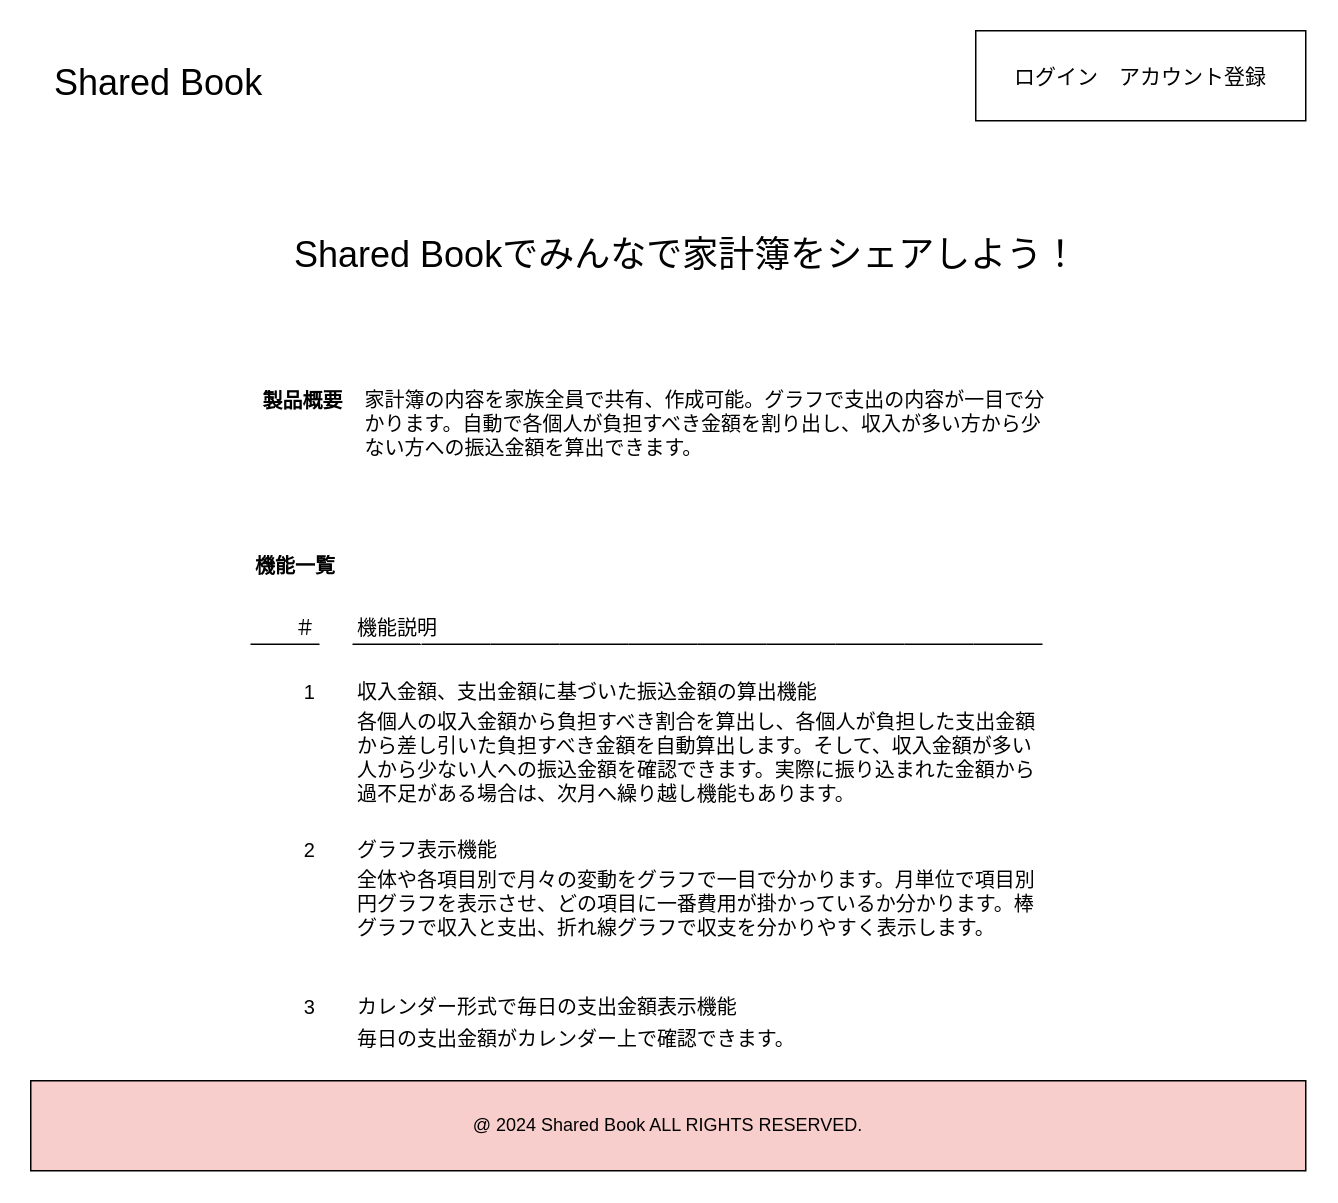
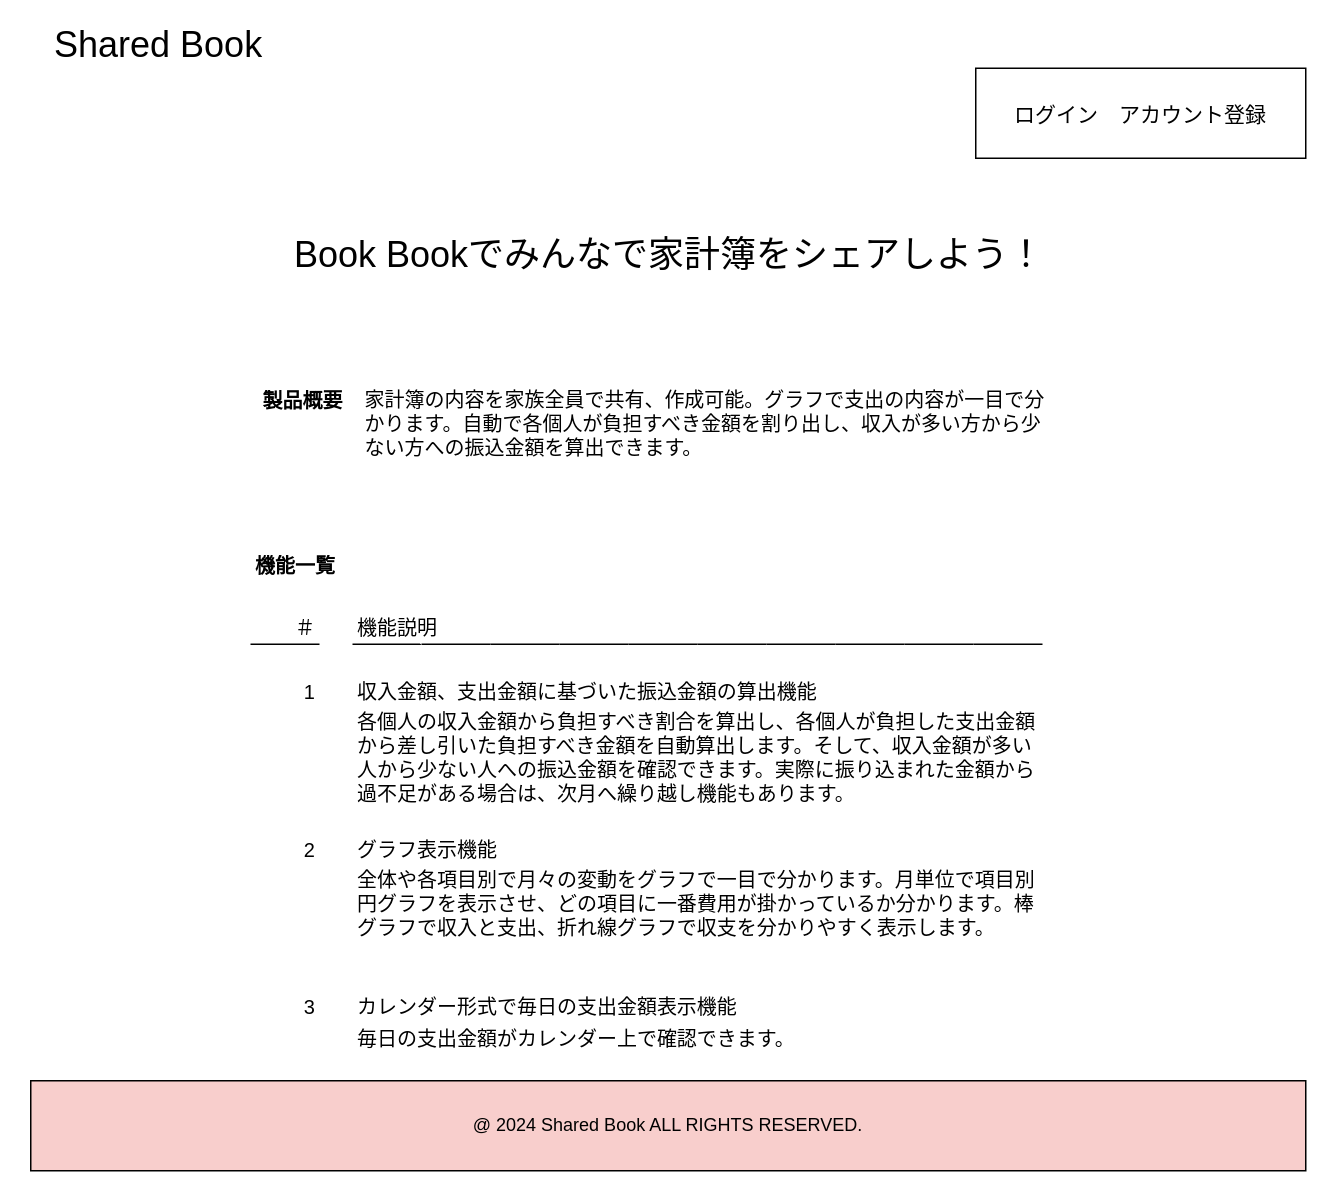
- <mxCell id="3" value="&lt;font style=&quot;font-size: 14px;&quot;&gt;ログイン　アカウント登録&lt;/font&gt;" style="rounded=0;whiteSpace=wrap;html=1;fontSize=18;" parent="1" vertex="1"><mxGeometry x="650" width="220" height="60" as="geometry" y="20" /></mxCell>
+ <mxCell id="3" value="&lt;font style=&quot;font-size: 14px;&quot;&gt;ログイン　アカウント登録&lt;/font&gt;" style="rounded=0;whiteSpace=wrap;html=1;fontSize=18;" parent="1" vertex="1"><mxGeometry x="650" y="45" width="220" height="60" as="geometry" /></mxCell>
- <mxCell id="2" value="&lt;font style=&quot;font-size: 24px;&quot;&gt;Shared Book&lt;/font&gt;" style="text;strokeColor=none;fillColor=none;align=left;verticalAlign=middle;spacingLeft=4;spacingRight=4;overflow=hidden;points=[[0,0.5],[1,0.5]];portConstraint=eastwest;rotatable=0;whiteSpace=wrap;html=1;" parent="1" vertex="1"><mxGeometry x="30" y="30" width="190" height="50" as="geometry" /></mxCell>
+ <mxCell id="2" value="&lt;font style=&quot;font-size: 24px;&quot;&gt;Shared Book&lt;/font&gt;" style="text;strokeColor=none;fillColor=none;align=left;verticalAlign=middle;spacingLeft=4;spacingRight=4;overflow=hidden;points=[[0,0.5],[1,0.5]];portConstraint=eastwest;rotatable=0;whiteSpace=wrap;html=1;" parent="1" vertex="1"><mxGeometry x="30" y="5" width="190" height="50" as="geometry" /></mxCell>
- <mxCell id="5" value="&lt;font style=&quot;font-size: 24px;&quot;&gt;Shared Bookでみんなで家計簿をシェアしよう！&lt;/font&gt;" style="text;strokeColor=none;fillColor=none;align=left;verticalAlign=middle;spacingLeft=4;spacingRight=4;overflow=hidden;points=[[0,0.5],[1,0.5]];portConstraint=eastwest;rotatable=0;whiteSpace=wrap;html=1;" parent="1" vertex="1"><mxGeometry x="190" y="120" width="560" height="100" as="geometry" /></mxCell>
+ <mxCell id="5" value="&lt;font style=&quot;font-size: 24px;&quot;&gt;Book Bookでみんなで家計簿をシェアしよう！&lt;/font&gt;" style="text;strokeColor=none;fillColor=none;align=left;verticalAlign=middle;spacingLeft=4;spacingRight=4;overflow=hidden;points=[[0,0.5],[1,0.5]];portConstraint=eastwest;rotatable=0;whiteSpace=wrap;html=1;" parent="1" vertex="1"><mxGeometry x="190" y="120" width="560" height="100" as="geometry" /></mxCell>
